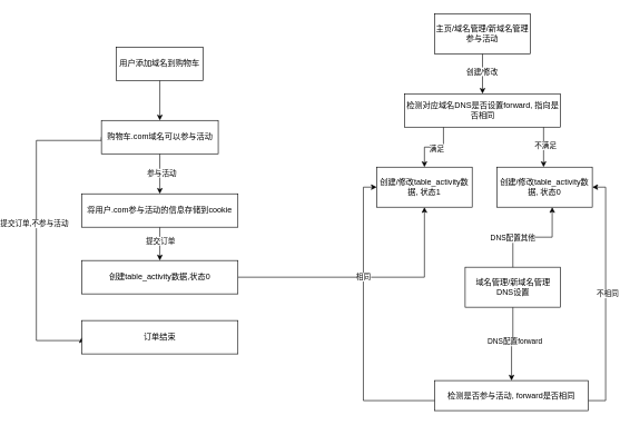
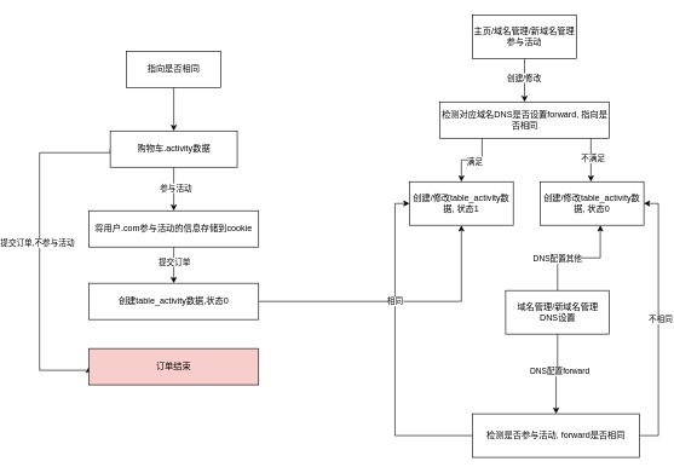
- <mxCell id="3" value="用户添加域名到购物车" style="rounded=0;whiteSpace=wrap;html=1;" vertex="1" parent="1"><mxGeometry x="140" y="70" width="130" height="50" as="geometry" /></mxCell>
+ <mxCell id="3" value="指向是否相同" style="rounded=0;whiteSpace=wrap;html=1;" vertex="1" parent="1"><mxGeometry x="140" y="70" width="130" height="50" as="geometry" /></mxCell>
- <mxCell id="8" value="购物车.com域名可以参与活动" style="rounded=0;whiteSpace=wrap;html=1;" vertex="1" parent="1"><mxGeometry x="117.5" y="180" width="175" height="50" as="geometry" /></mxCell>
+ <mxCell id="8" value="购物车.activity数据" style="rounded=0;whiteSpace=wrap;html=1;" vertex="1" parent="1"><mxGeometry x="117.5" y="180" width="175" height="50" as="geometry" /></mxCell>
- <mxCell id="14" value="订单结束" style="rounded=0;whiteSpace=wrap;html=1;" vertex="1" parent="1"><mxGeometry x="88" y="480" width="234" height="50" as="geometry" /></mxCell>
+ <mxCell id="14" value="订单结束" style="rounded=0;whiteSpace=wrap;html=1;fillColor=#f8cecc;" vertex="1" parent="1"><mxGeometry x="88" y="480" width="234" height="50" as="geometry" /></mxCell>
- <mxCell id="32" value="检测是否参与活动, forward是否相同" style="rounded=0;whiteSpace=wrap;html=1;" vertex="1" parent="1"><mxGeometry x="617" y="570" width="230" height="45" as="geometry" /></mxCell>
+ <mxCell id="32" value="检测是否参与活动, forward是否相同" style="rounded=0;whiteSpace=wrap;html=1;" vertex="1" parent="1"><mxGeometry x="617" y="570" width="230" height="60" as="geometry" /></mxCell>
